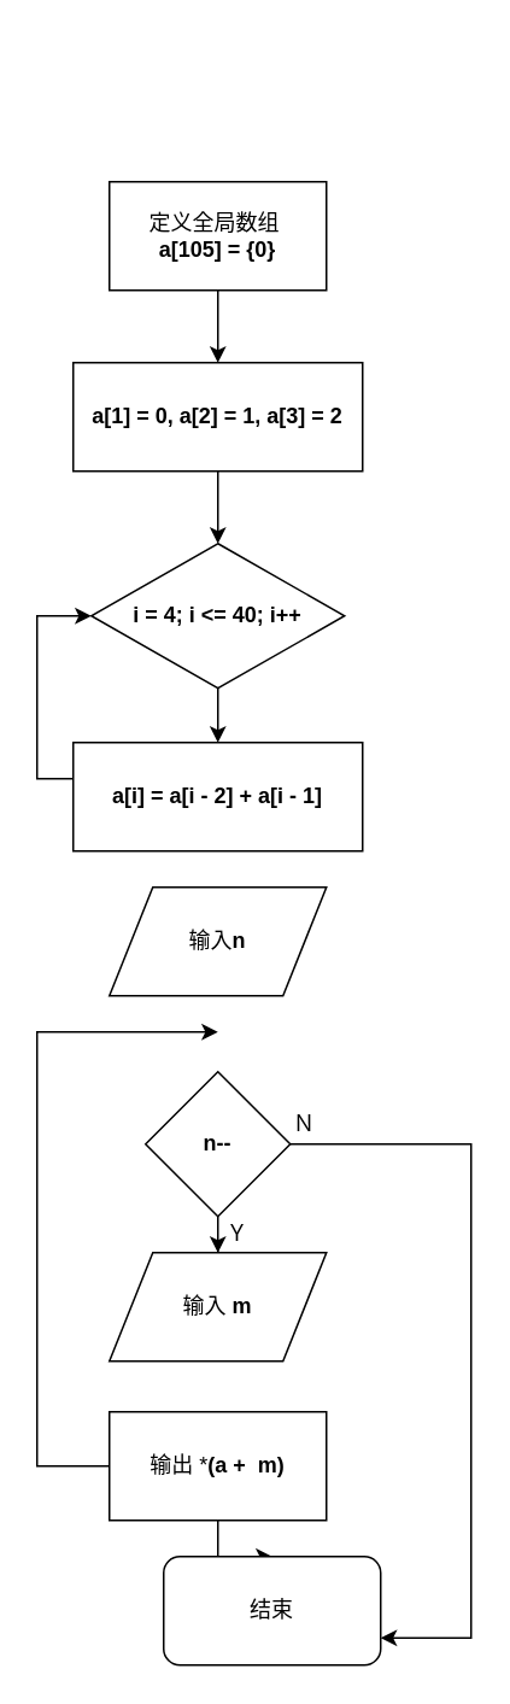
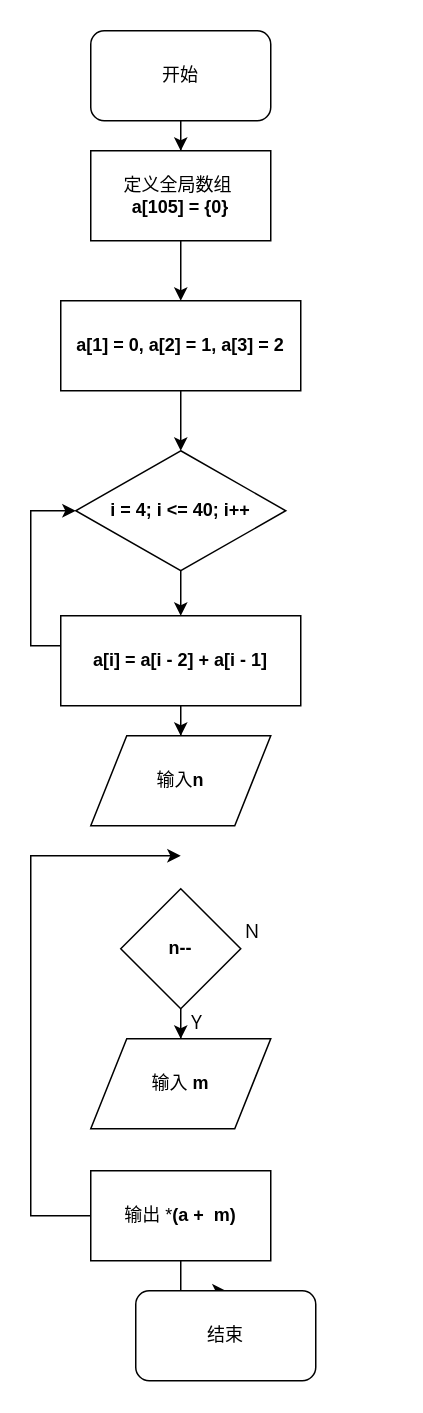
+ <mxCell id="3" value="开始" style="rounded=1;whiteSpace=wrap;html=1;" vertex="1" parent="1"><mxGeometry x="60" y="20" width="120" height="60" as="geometry" /></mxCell>
+ <mxCell id="2" value="" style="edgeStyle=orthogonalEdgeStyle;rounded=0;orthogonalLoop=1;jettySize=auto;html=1;" edge="1" parent="1" source="3" target="8"><mxGeometry relative="1" as="geometry" /></mxCell>
+ <mxCell id="11" value="" style="edgeStyle=orthogonalEdgeStyle;rounded=0;orthogonalLoop=1;jettySize=auto;html=1;" edge="1" parent="1" source="13" target="4"><mxGeometry relative="1" as="geometry" /></mxCell>
- <mxCell id="15" style="edgeStyle=orthogonalEdgeStyle;rounded=0;orthogonalLoop=1;jettySize=auto;html=1;exitX=1;exitY=0.5;exitDx=0;exitDy=0;entryX=1;entryY=0.75;entryDx=0;entryDy=0;" edge="1" parent="1" source="16" target="21"><mxGeometry relative="1" as="geometry"><Array as="points"><mxPoint x="260" y="632" /><mxPoint x="260" y="905" /></Array></mxGeometry></mxCell>
